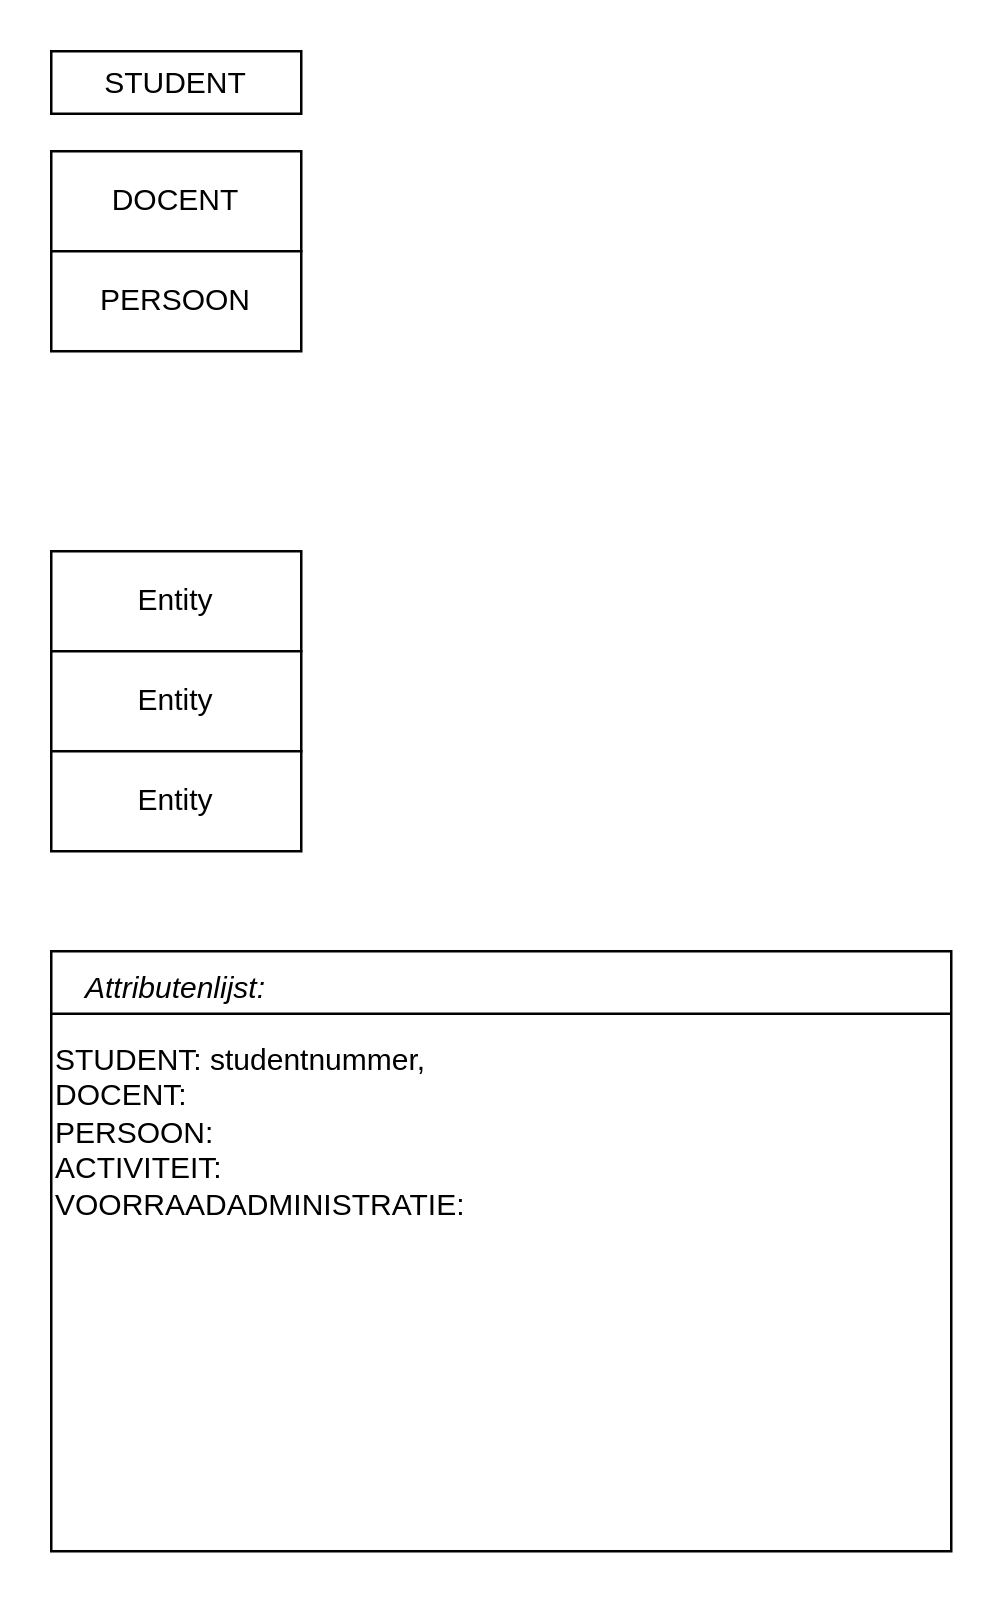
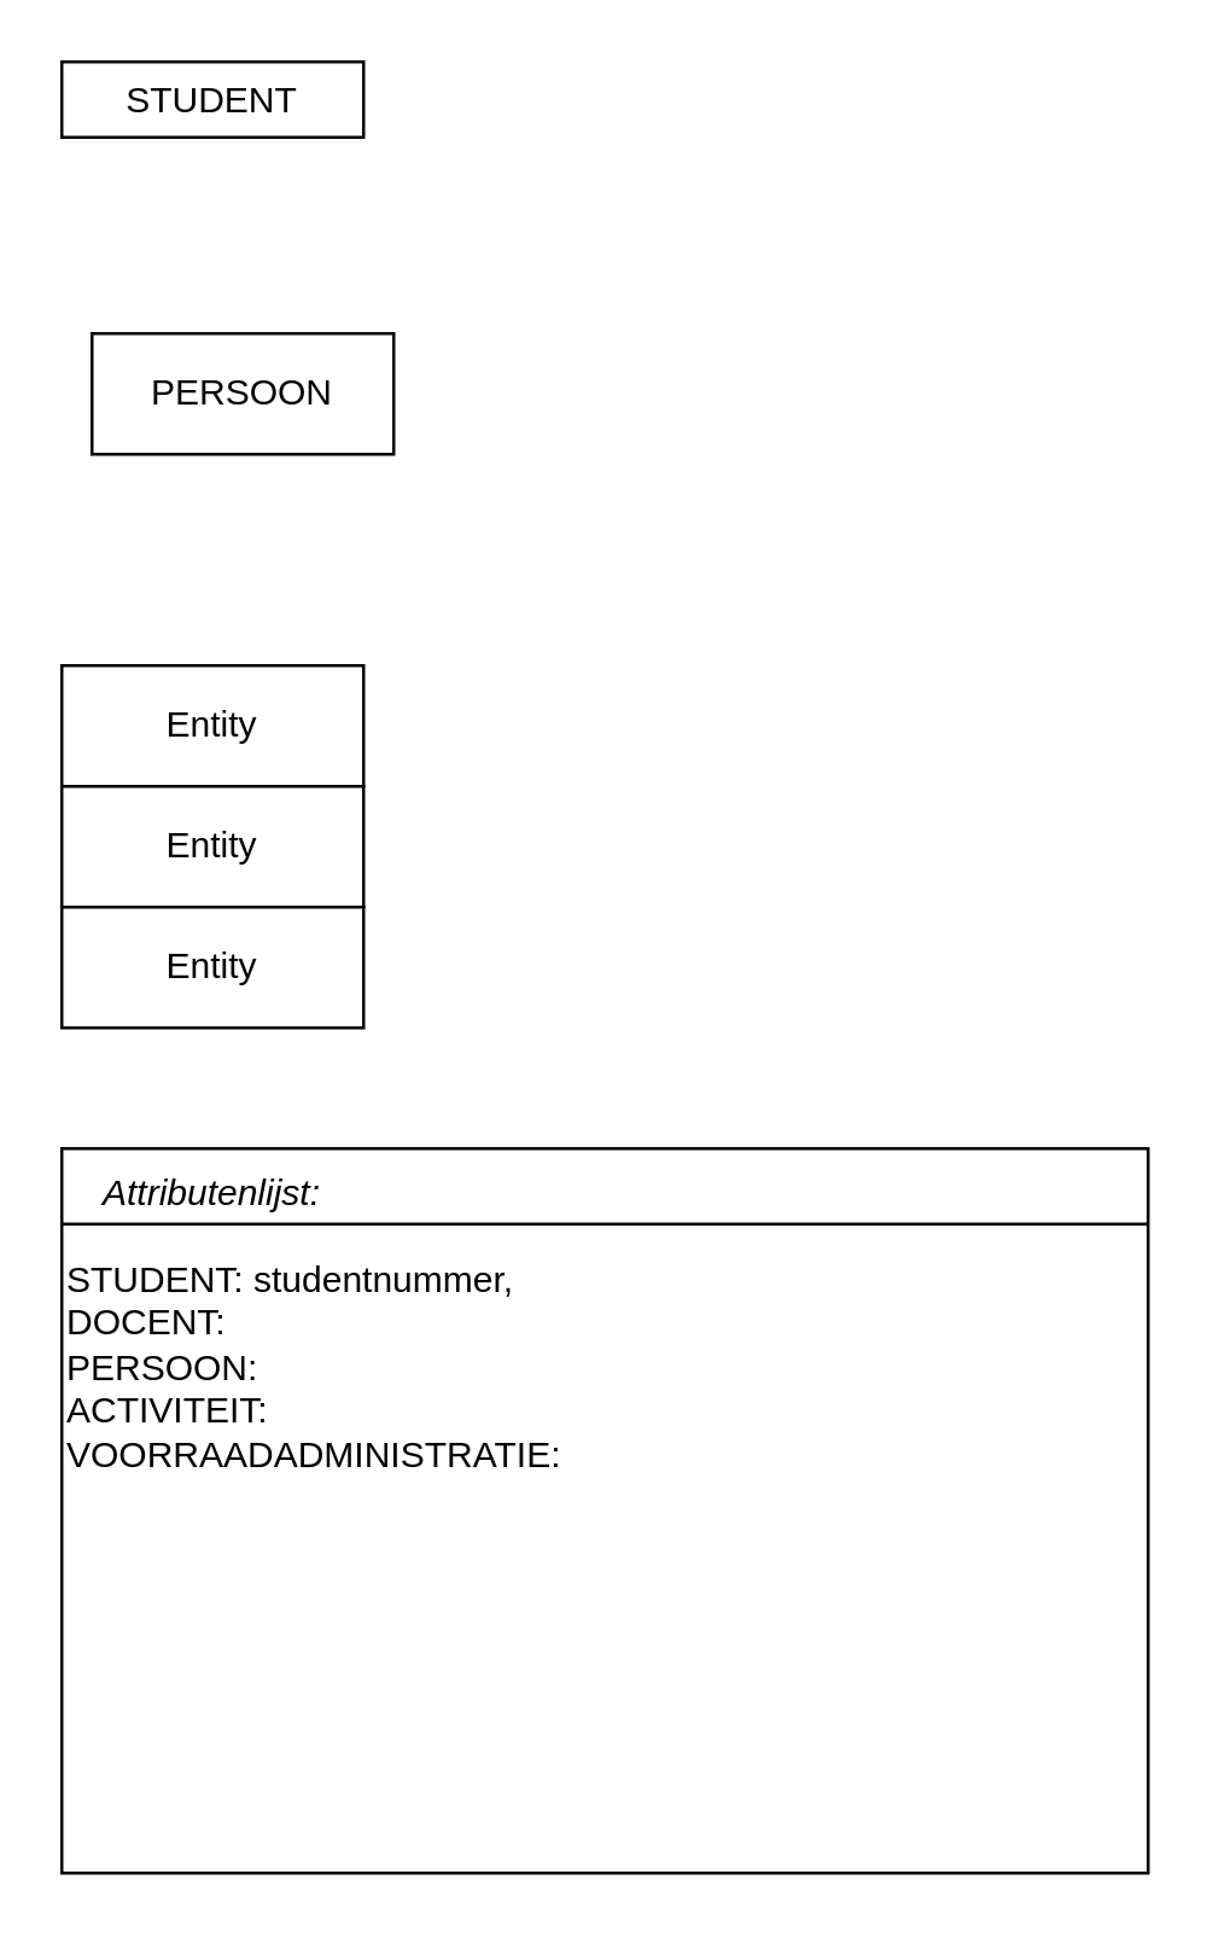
- <mxCell id="3" value="DOCENT" style="whiteSpace=wrap;html=1;align=center;" vertex="1" parent="1"><mxGeometry x="20" y="60" width="100" height="40" as="geometry" /></mxCell>
- <mxCell id="4" value="PERSOON" style="whiteSpace=wrap;html=1;align=center;" vertex="1" parent="1"><mxGeometry x="20" y="100" width="100" height="40" as="geometry" /></mxCell>
+ <mxCell id="4" value="PERSOON" style="whiteSpace=wrap;html=1;align=center;" vertex="1" parent="1"><mxGeometry x="30" y="110" width="100" height="40" as="geometry" /></mxCell>
